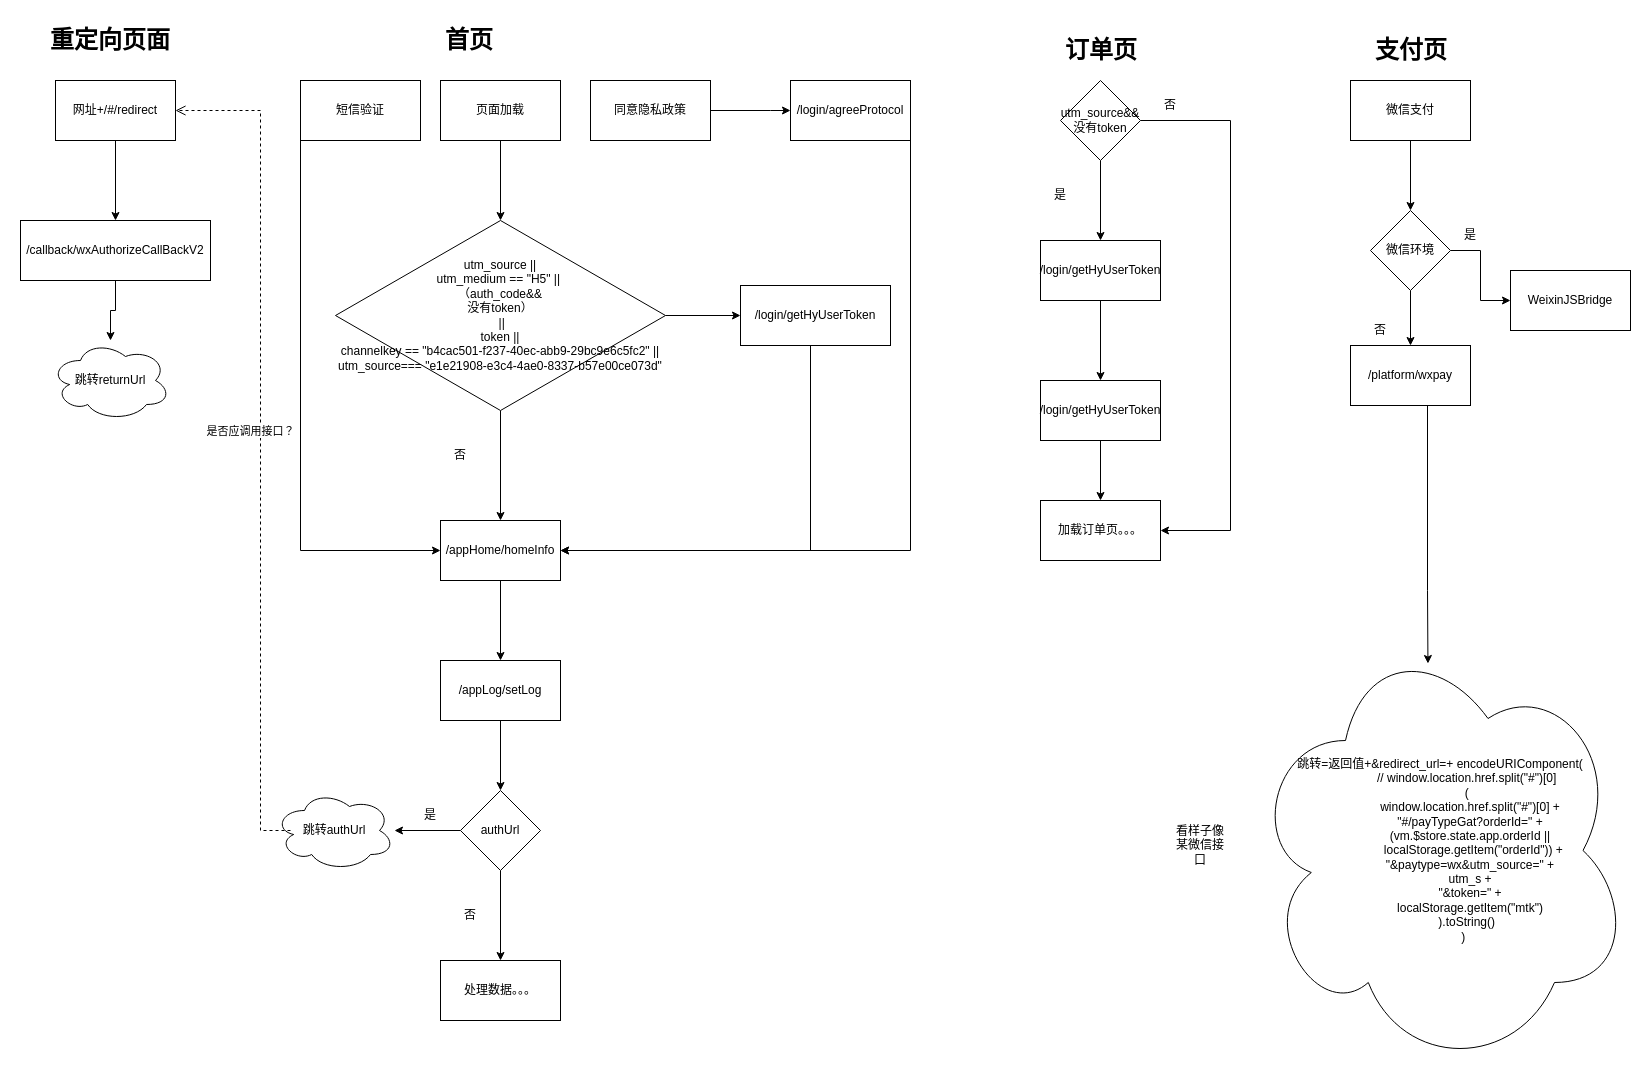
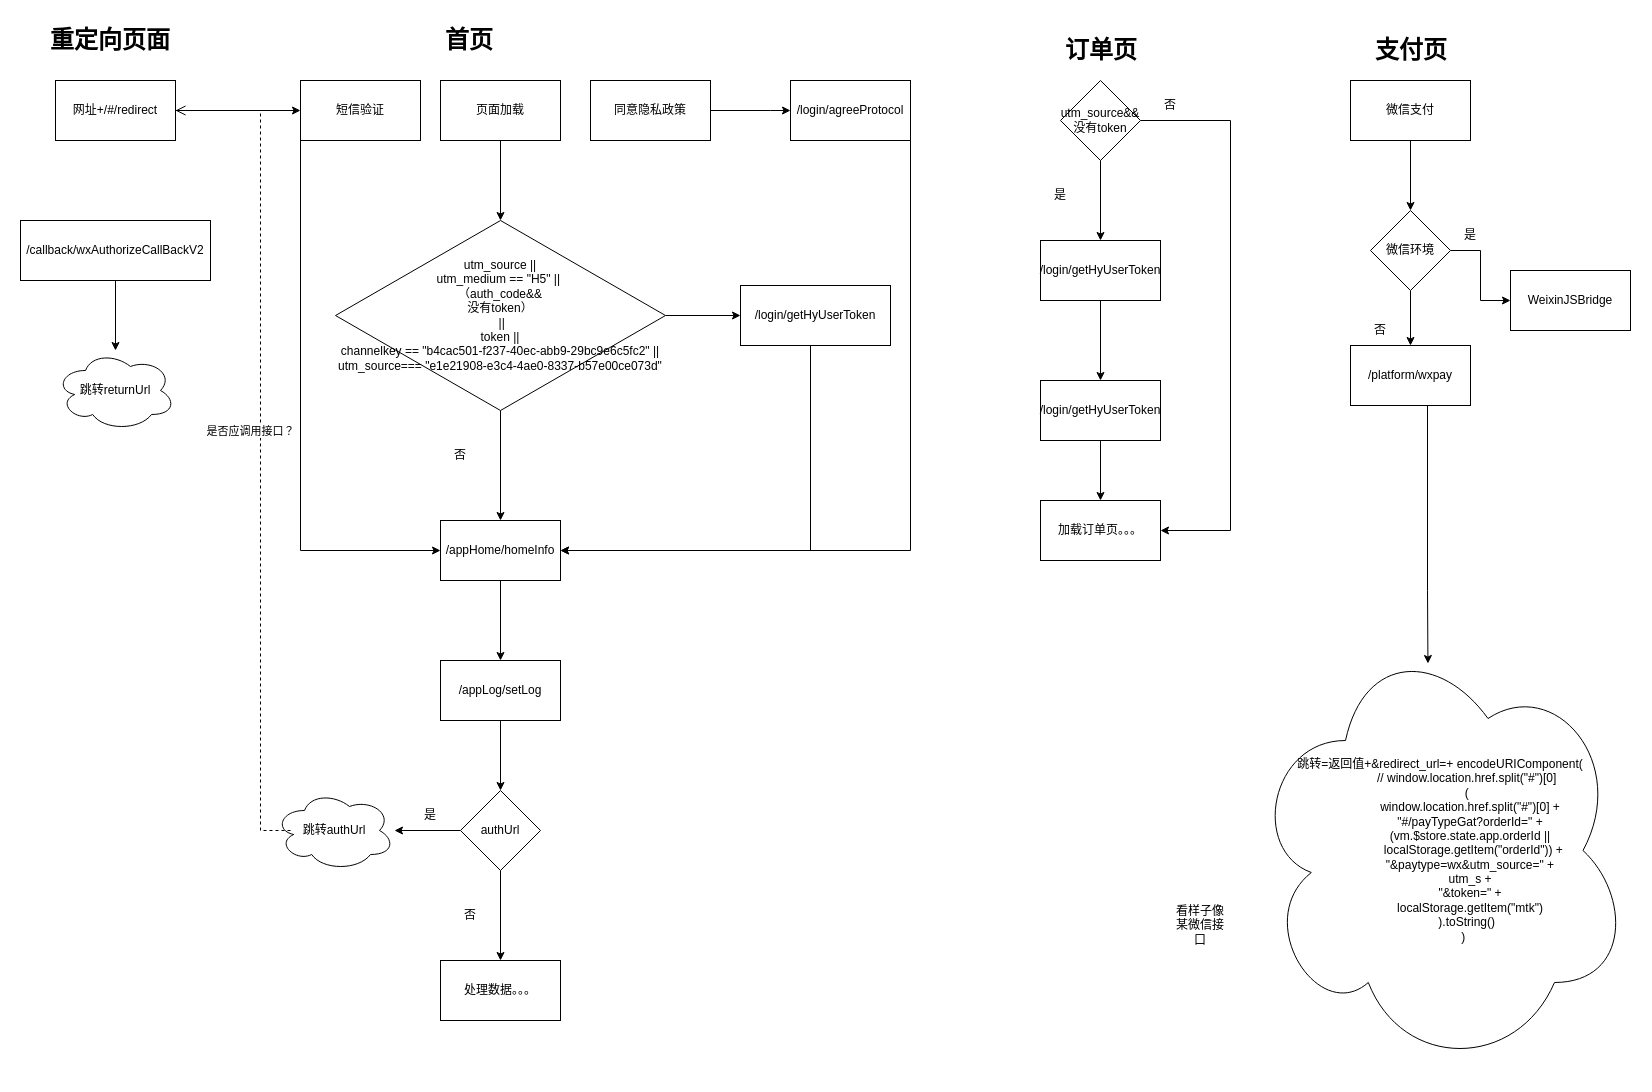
- <mxCell id="2" value="" style="edgeStyle=orthogonalEdgeStyle;rounded=0;orthogonalLoop=1;jettySize=auto;html=1;" edge="1" parent="1" source="3" target="5"><mxGeometry relative="1" as="geometry" /></mxCell>
+ <mxCell id="2" value="" style="edgeStyle=orthogonalEdgeStyle;rounded=0;orthogonalLoop=1;jettySize=auto;html=1;" edge="1" parent="1" source="3" target="10"><mxGeometry relative="1" as="geometry" /></mxCell>
- <mxCell id="7" value="跳转returnUrl" style="ellipse;shape=cloud;whiteSpace=wrap;html=1;rounded=0;" vertex="1" parent="1"><mxGeometry x="50" y="340" width="120" height="80" as="geometry" /></mxCell>
+ <mxCell id="7" value="跳转returnUrl" style="ellipse;shape=cloud;whiteSpace=wrap;html=1;rounded=0;" vertex="1" parent="1"><mxGeometry x="55" y="350" width="120" height="80" as="geometry" /></mxCell>
- <mxCell id="58" value="看样子像某微信接口" style="text;html=1;strokeColor=none;fillColor=none;align=center;verticalAlign=middle;whiteSpace=wrap;rounded=0;" vertex="1" parent="1"><mxGeometry x="1170" y="830" width="60" height="30" as="geometry" /></mxCell>
+ <mxCell id="58" value="看样子像某微信接口" style="text;html=1;strokeColor=none;fillColor=none;align=center;verticalAlign=middle;whiteSpace=wrap;rounded=0;" vertex="1" parent="1"><mxGeometry x="1170" y="910" width="60" height="30" as="geometry" /></mxCell>
